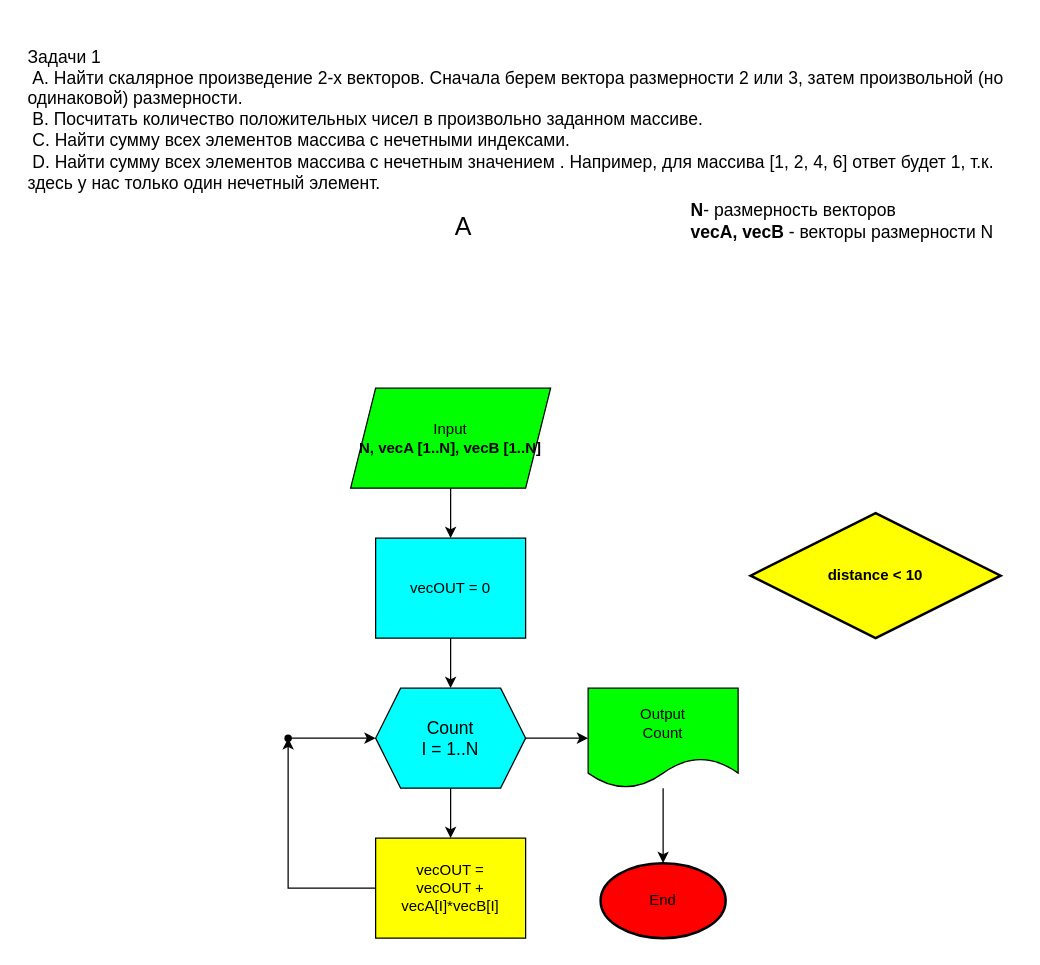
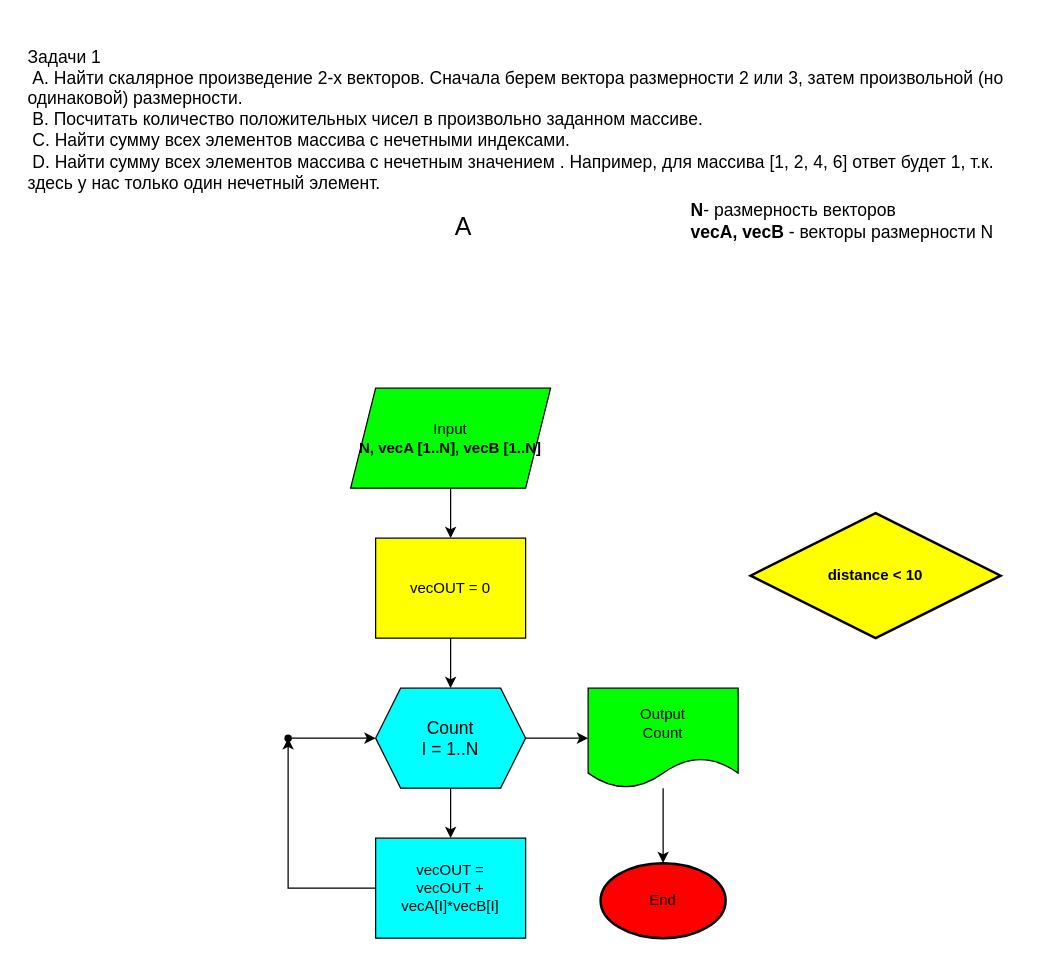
- <mxCell id="3" value="&lt;div&gt;vecOUT = 0&lt;br&gt;&lt;/div&gt;" style="rounded=0;whiteSpace=wrap;html=1;fillColor=#00FFFF;" parent="1" vertex="1"><mxGeometry x="300" y="430" width="120" height="80" as="geometry" /></mxCell>
+ <mxCell id="3" value="&lt;div&gt;vecOUT = 0&lt;br&gt;&lt;/div&gt;" style="rounded=0;whiteSpace=wrap;html=1;fillColor=#ffff00;" parent="1" vertex="1"><mxGeometry x="300" y="430" width="120" height="80" as="geometry" /></mxCell>
- <mxCell id="17" value="&lt;div&gt;vecOUT = &lt;br&gt;&lt;/div&gt;vecOUT + vecA[I]*vecB[I]" style="rounded=0;whiteSpace=wrap;html=1;fillColor=#ffff00;" vertex="1" parent="1"><mxGeometry x="300" y="670" width="120" height="80" as="geometry" /></mxCell>
+ <mxCell id="17" value="&lt;div&gt;vecOUT = &lt;br&gt;&lt;/div&gt;vecOUT + vecA[I]*vecB[I]" style="rounded=0;whiteSpace=wrap;html=1;fillColor=#00FFFF;" vertex="1" parent="1"><mxGeometry x="300" y="670" width="120" height="80" as="geometry" /></mxCell>
